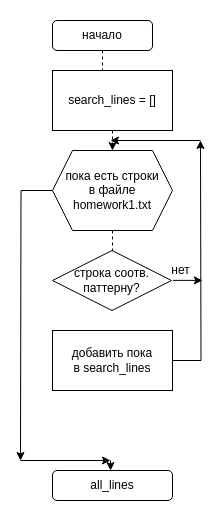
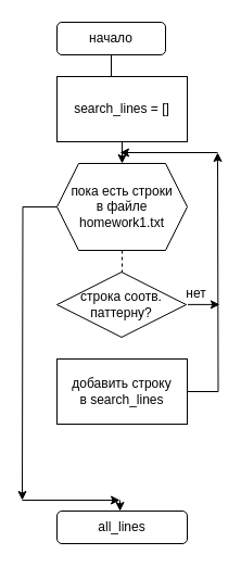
- <mxCell id="2" value="" style="edgeStyle=orthogonalEdgeStyle;rounded=0;orthogonalLoop=1;jettySize=auto;html=1;dashed=1;" edge="1" parent="1" source="3" target="6"><mxGeometry relative="1" as="geometry" /></mxCell>
+ <mxCell id="2" value="" style="edgeStyle=orthogonalEdgeStyle;rounded=0;orthogonalLoop=1;jettySize=auto;html=1;" edge="1" parent="1" source="3" target="6"><mxGeometry relative="1" as="geometry" /></mxCell>
- <mxCell id="8" value="&lt;div&gt;добавить пока &lt;br&gt;&lt;/div&gt;&lt;div&gt;в search_lines&lt;br&gt;&lt;/div&gt;" style="rounded=0;whiteSpace=wrap;html=1;" vertex="1" parent="1"><mxGeometry x="52" y="330" width="120" height="60" as="geometry" /></mxCell>
+ <mxCell id="8" value="&lt;div&gt;добавить строку &lt;br&gt;&lt;/div&gt;&lt;div&gt;в search_lines&lt;br&gt;&lt;/div&gt;" style="rounded=0;whiteSpace=wrap;html=1;" vertex="1" parent="1"><mxGeometry x="52" y="330" width="120" height="60" as="geometry" /></mxCell>
